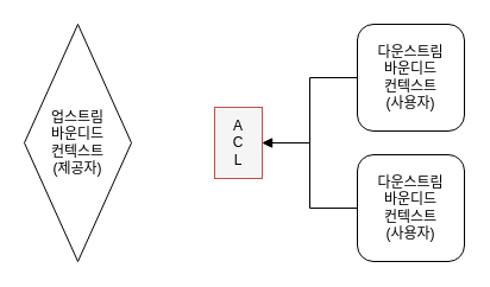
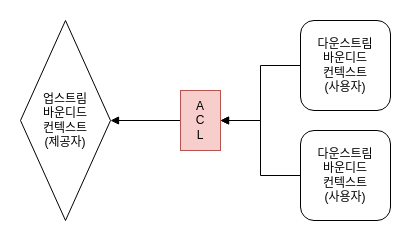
+ <mxCell id="7" style="edgeStyle=orthogonalEdgeStyle;rounded=0;orthogonalLoop=1;jettySize=auto;html=1;entryX=1;entryY=0.5;entryDx=0;entryDy=0;endArrow=block;endFill=1;" edge="1" parent="1" source="8" target="2"><mxGeometry relative="1" as="geometry" /></mxCell>
- <mxCell id="8" value="A&lt;div&gt;C&lt;/div&gt;&lt;div&gt;L&lt;/div&gt;" style="rounded=0;whiteSpace=wrap;html=1;fillColor=#f5f5f5;strokeColor=#b85450;" vertex="1" parent="1"><mxGeometry x="180" y="90" width="40" height="60" as="geometry" /></mxCell>
+ <mxCell id="8" value="A&lt;div&gt;C&lt;/div&gt;&lt;div&gt;L&lt;/div&gt;" style="rounded=0;whiteSpace=wrap;html=1;fillColor=#f8cecc;strokeColor=#b85450;" vertex="1" parent="1"><mxGeometry x="180" y="90" width="40" height="60" as="geometry" /></mxCell>
